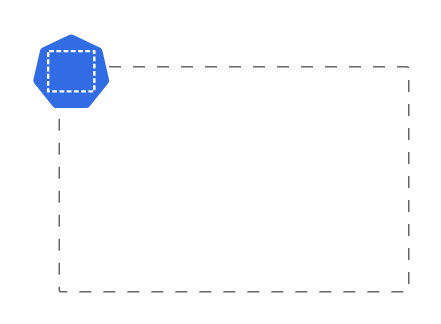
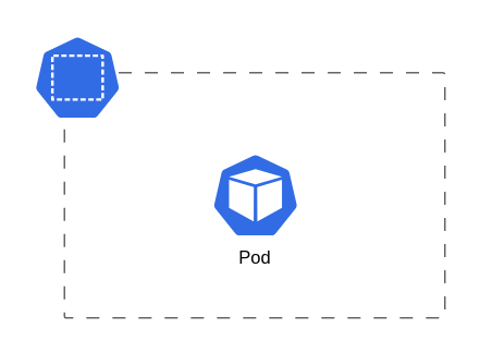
+ <mxCell id="3" value="Pod" style="html=1;whiteSpace=wrap;html=1;verticalLabelPosition=bottom;verticalAlign=top;strokeColor=none;shape=mxgraph.kubernetes.icon;prIcon=pod;fontSize=11;fontColor=#000000;spacing=0;strokeOpacity=100;fillColor=#326ce5;" vertex="1" zOrder="2" parent="1"><mxGeometry x="129" y="92" width="54" height="54" as="geometry" /></mxCell>
